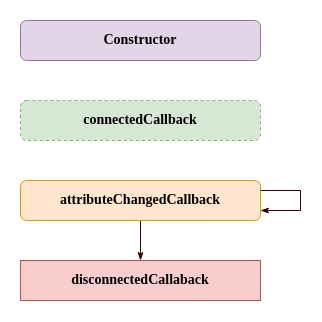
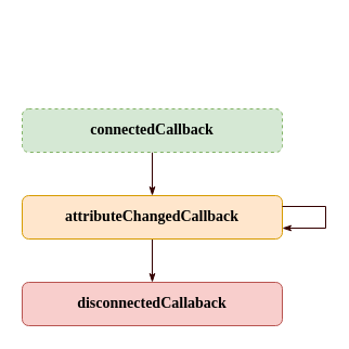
- <mxCell id="2" value="Constructor" style="rounded=1;whiteSpace=wrap;html=1;fillColor=#e1d5e7;strokeColor=#9673a6;fontSize=14;fontStyle=1;fontFamily=Fira Code;" vertex="1" parent="1"><mxGeometry x="20" y="20" width="240" height="40" as="geometry" /></mxCell>
+ <mxCell id="3" style="edgeStyle=orthogonalEdgeStyle;rounded=0;orthogonalLoop=1;jettySize=auto;html=1;exitX=0.5;exitY=1;exitDx=0;exitDy=0;entryX=0.5;entryY=0;entryDx=0;entryDy=0;endArrow=classicThin;endFill=1;strokeColor=#330000;fontSize=14;" edge="1" parent="1" source="4" target="6"><mxGeometry relative="1" as="geometry" /></mxCell>
- <mxCell id="7" value="disconnectedCallaback" style="whiteSpace=wrap;html=1;fillColor=#f8cecc;strokeColor=#b85450;fontSize=14;fontStyle=1;fontFamily=Fira Code;rounded=0;" vertex="1" parent="1"><mxGeometry x="20" y="260" width="240" height="40" as="geometry" /></mxCell>
+ <mxCell id="7" value="disconnectedCallaback" style="rounded=1;whiteSpace=wrap;html=1;fillColor=#f8cecc;strokeColor=#b85450;fontSize=14;fontStyle=1;fontFamily=Fira Code;" vertex="1" parent="1"><mxGeometry x="20" y="260" width="240" height="40" as="geometry" /></mxCell>
